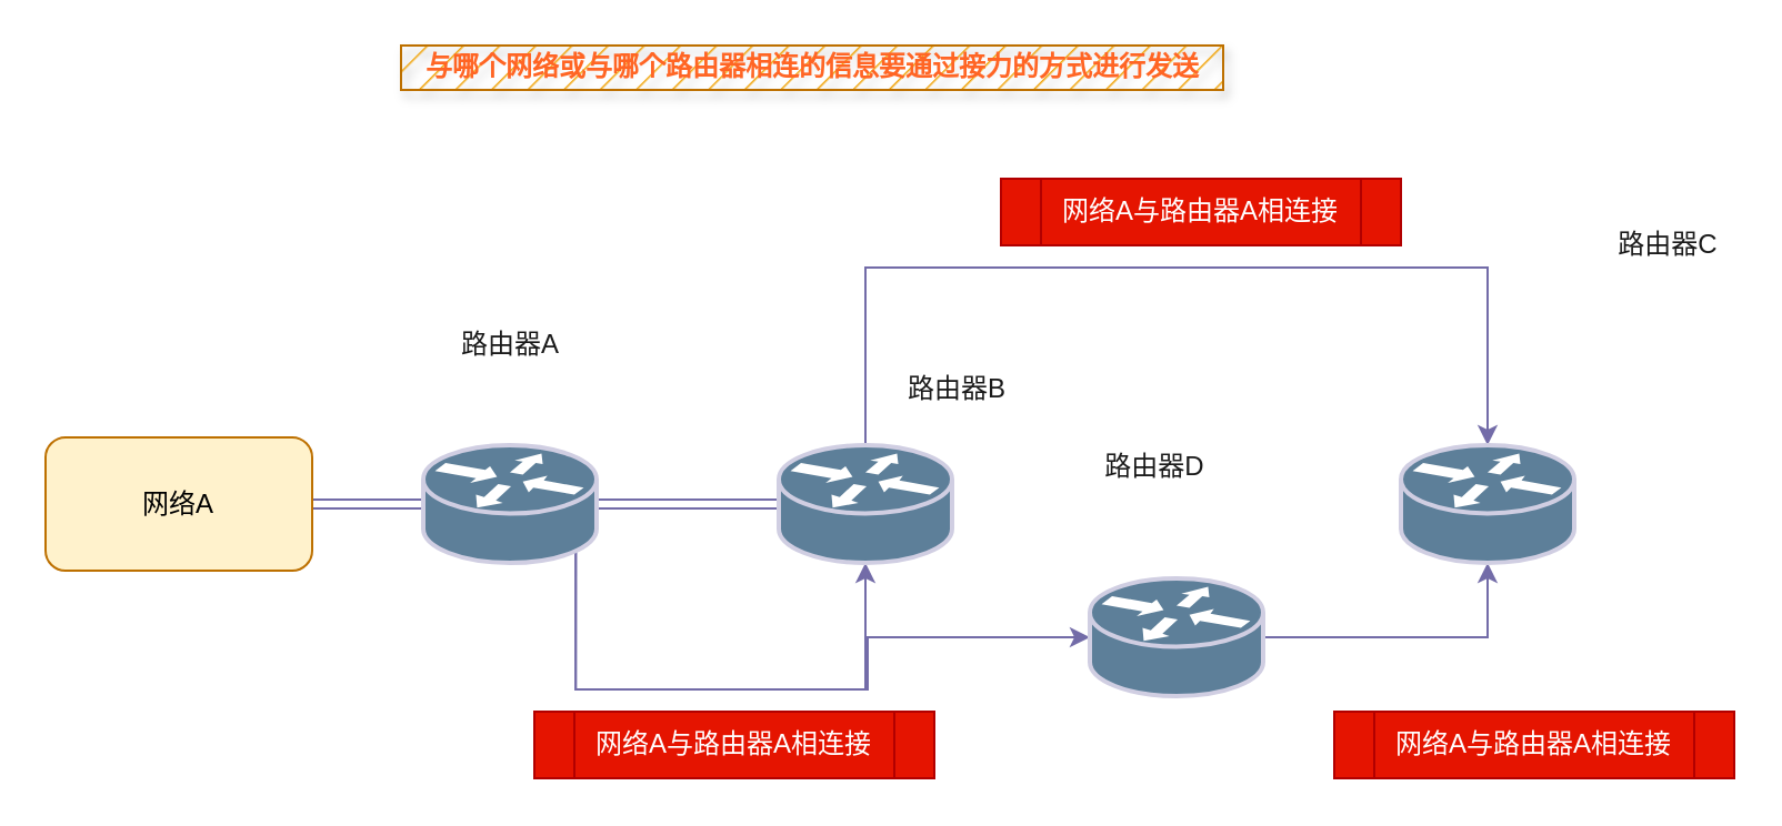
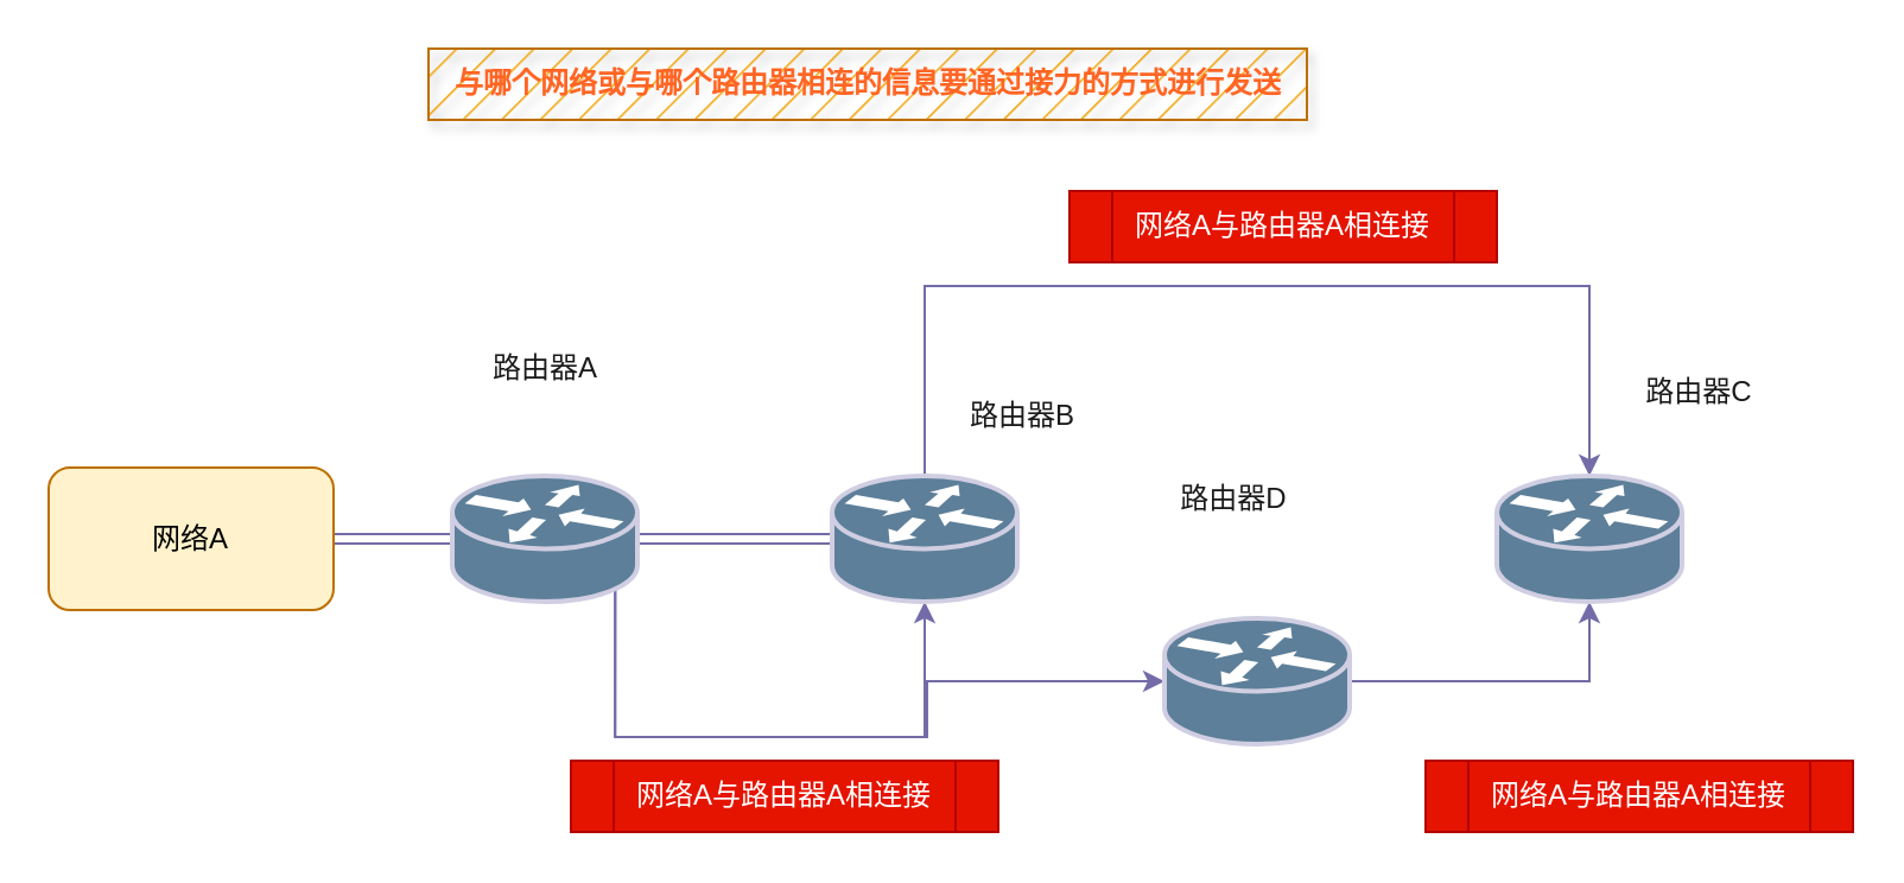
- <mxCell id="20" value="与哪个网络或与哪个路由器相连的信息要通过接力的方式进行发送" style="text;html=1;align=center;verticalAlign=middle;resizable=0;points=[];autosize=1;strokeColor=#BD7000;fillColor=#f0a30a;fontColor=#FF6524;fillStyle=hatch;labelBorderColor=none;labelBackgroundColor=none;shadow=1;fontStyle=1" vertex="1" parent="1"><mxGeometry x="180" y="20" width="370" height="20" as="geometry" /></mxCell>
+ <mxCell id="20" value="与哪个网络或与哪个路由器相连的信息要通过接力的方式进行发送" style="text;html=1;align=center;verticalAlign=middle;resizable=0;points=[];autosize=1;strokeColor=#BD7000;fillColor=#f0a30a;fontColor=#FF6524;fillStyle=hatch;labelBorderColor=none;labelBackgroundColor=none;shadow=1;fontStyle=1" vertex="1" parent="1"><mxGeometry x="180" y="20" width="370" height="30" as="geometry" /></mxCell>
- <mxCell id="17" value="路由器C" style="text;html=1;align=center;verticalAlign=middle;resizable=0;points=[];autosize=1;strokeColor=none;fillColor=none;labelBackgroundColor=none;fontColor=#1A1A1A;" vertex="1" parent="1"><mxGeometry x="715" y="95" width="70" height="30" as="geometry" /></mxCell>
+ <mxCell id="17" value="路由器C" style="text;html=1;align=center;verticalAlign=middle;resizable=0;points=[];autosize=1;strokeColor=none;fillColor=none;labelBackgroundColor=none;fontColor=#1A1A1A;" vertex="1" parent="1"><mxGeometry x="680" y="150" width="70" height="30" as="geometry" /></mxCell>
